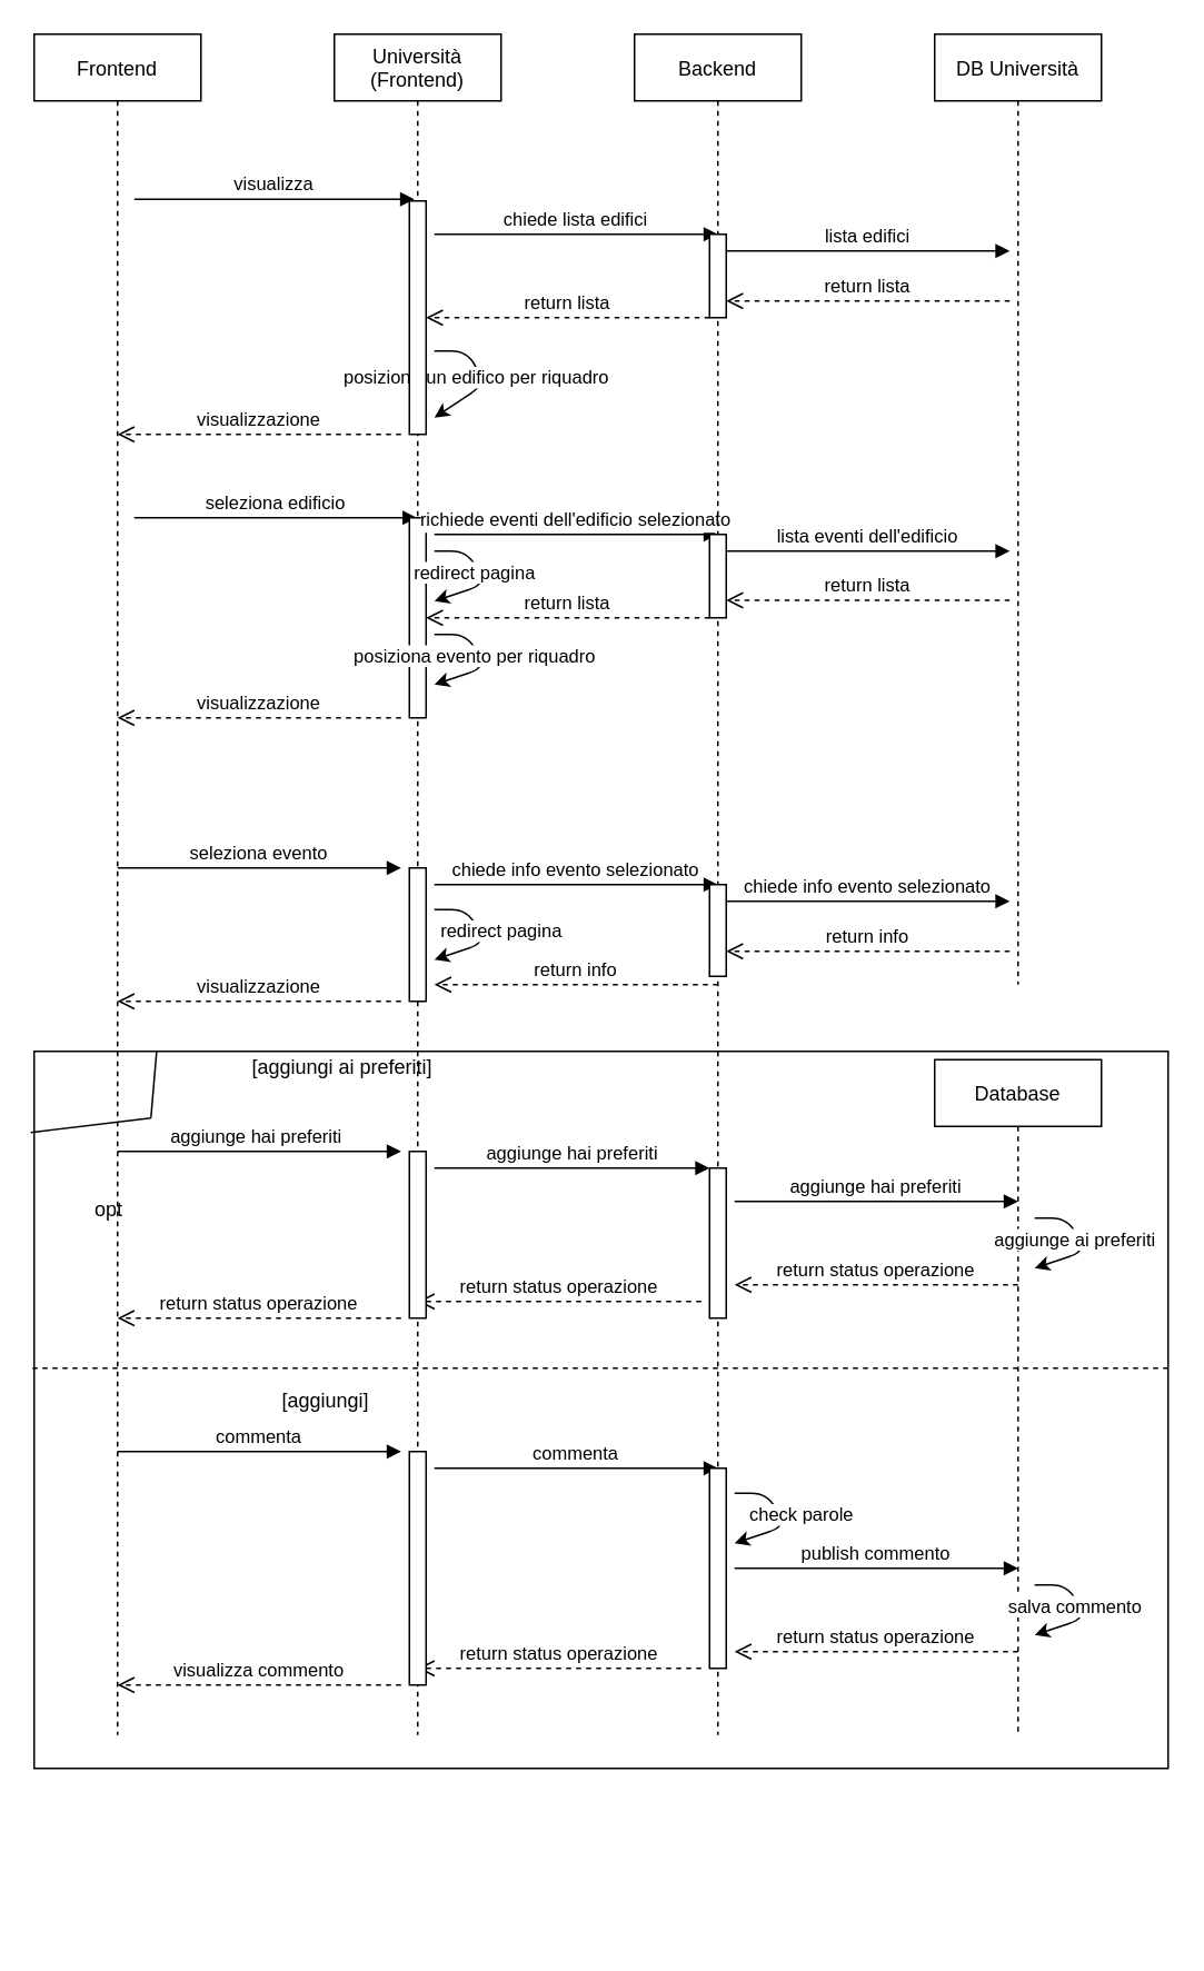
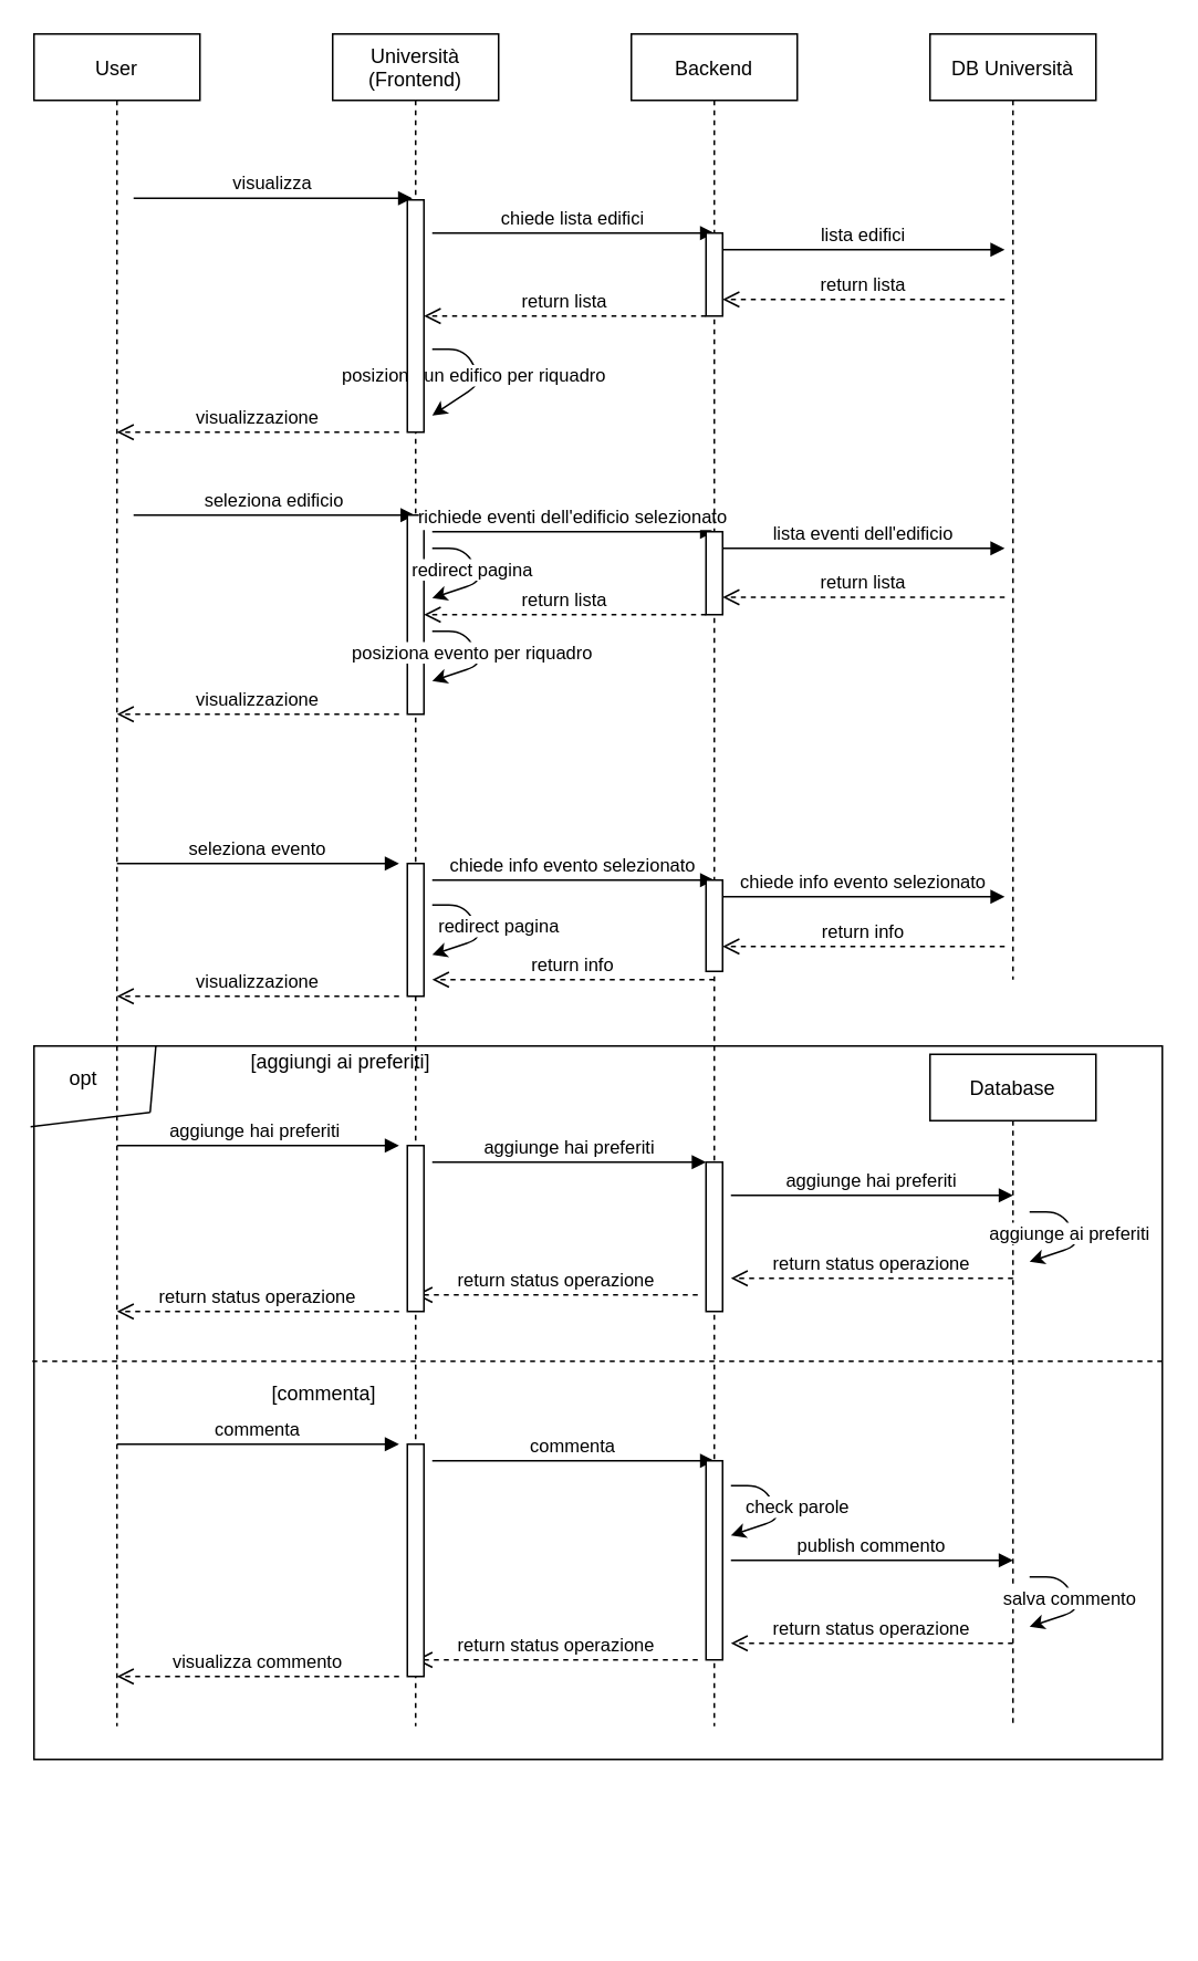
- <mxCell id="3" value="Frontend" style="shape=umlLifeline;perimeter=lifelinePerimeter;container=0;collapsible=0;recursiveResize=0;rounded=0;shadow=0;strokeWidth=1;" vertex="1" parent="2"><mxGeometry width="100" height="1020" as="geometry" /></mxCell>
+ <mxCell id="3" value="User" style="shape=umlLifeline;perimeter=lifelinePerimeter;container=0;collapsible=0;recursiveResize=0;rounded=0;shadow=0;strokeWidth=1;" vertex="1" parent="2"><mxGeometry width="100" height="1020" as="geometry" /></mxCell>
- <mxCell id="7" value="opt" style="text;html=1;strokeColor=none;fillColor=none;align=center;verticalAlign=middle;whiteSpace=wrap;rounded=0;" vertex="1" parent="2"><mxGeometry x="25" y="695" width="40" height="20" as="geometry" /></mxCell>
+ <mxCell id="7" value="opt" style="text;html=1;strokeColor=none;fillColor=none;align=center;verticalAlign=middle;whiteSpace=wrap;rounded=0;" vertex="1" parent="2"><mxGeometry x="10" y="620" width="40" height="20" as="geometry" /></mxCell>
- <mxCell id="19" value="[aggiungi]" style="text;html=1;strokeColor=none;fillColor=none;align=center;verticalAlign=middle;whiteSpace=wrap;rounded=0;" vertex="1" parent="2"><mxGeometry x="90" y="810" width="170" height="20" as="geometry" /></mxCell>
+ <mxCell id="19" value="[commenta]" style="text;html=1;strokeColor=none;fillColor=none;align=center;verticalAlign=middle;whiteSpace=wrap;rounded=0;" vertex="1" parent="2"><mxGeometry x="90" y="810" width="170" height="20" as="geometry" /></mxCell>
